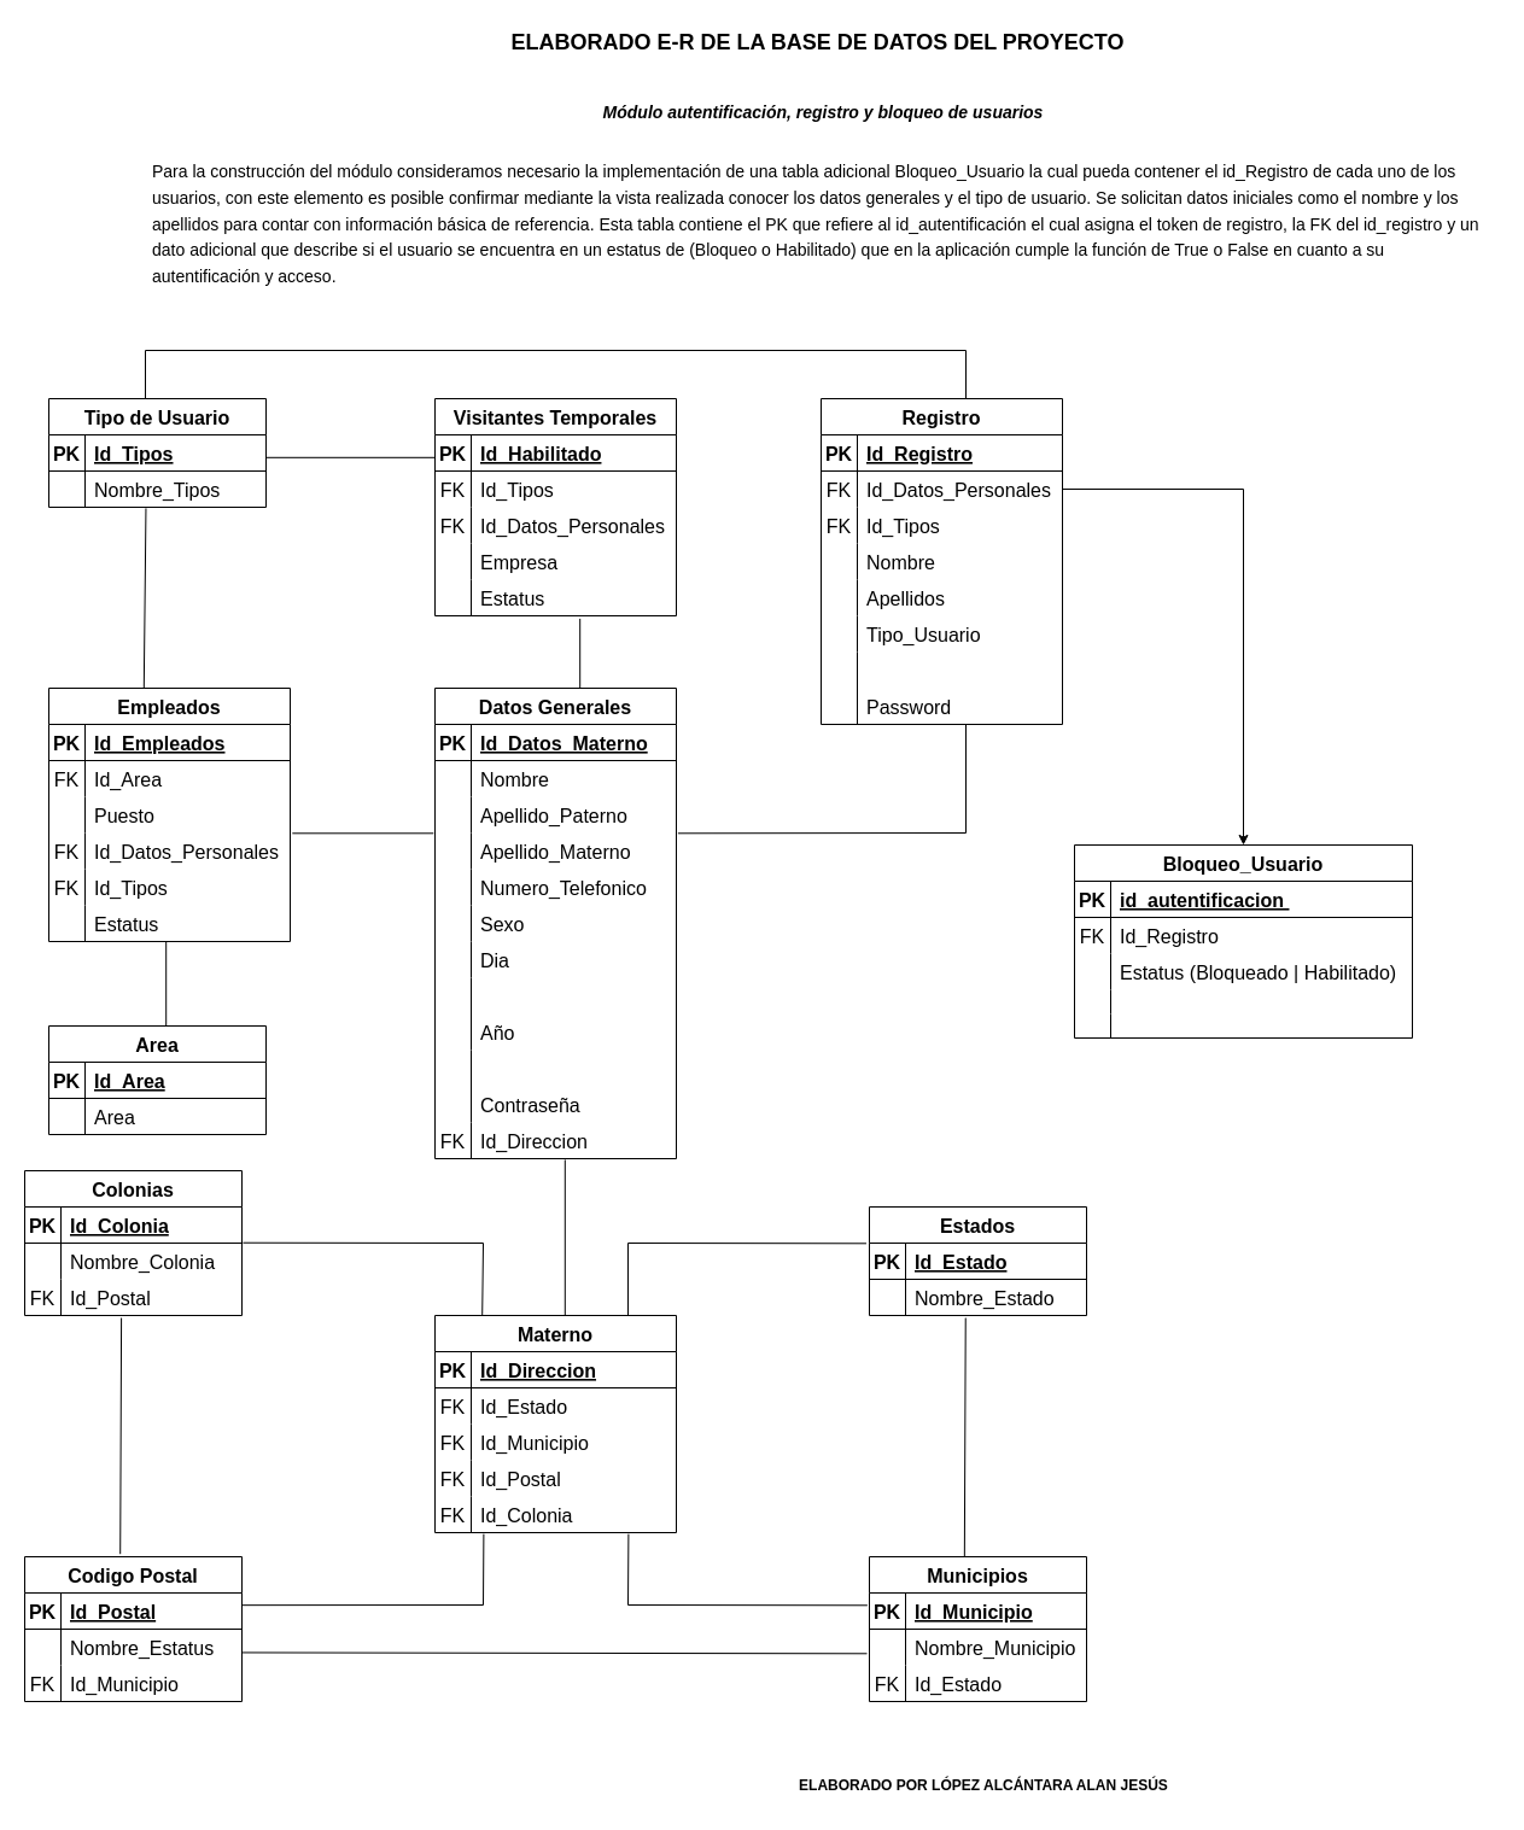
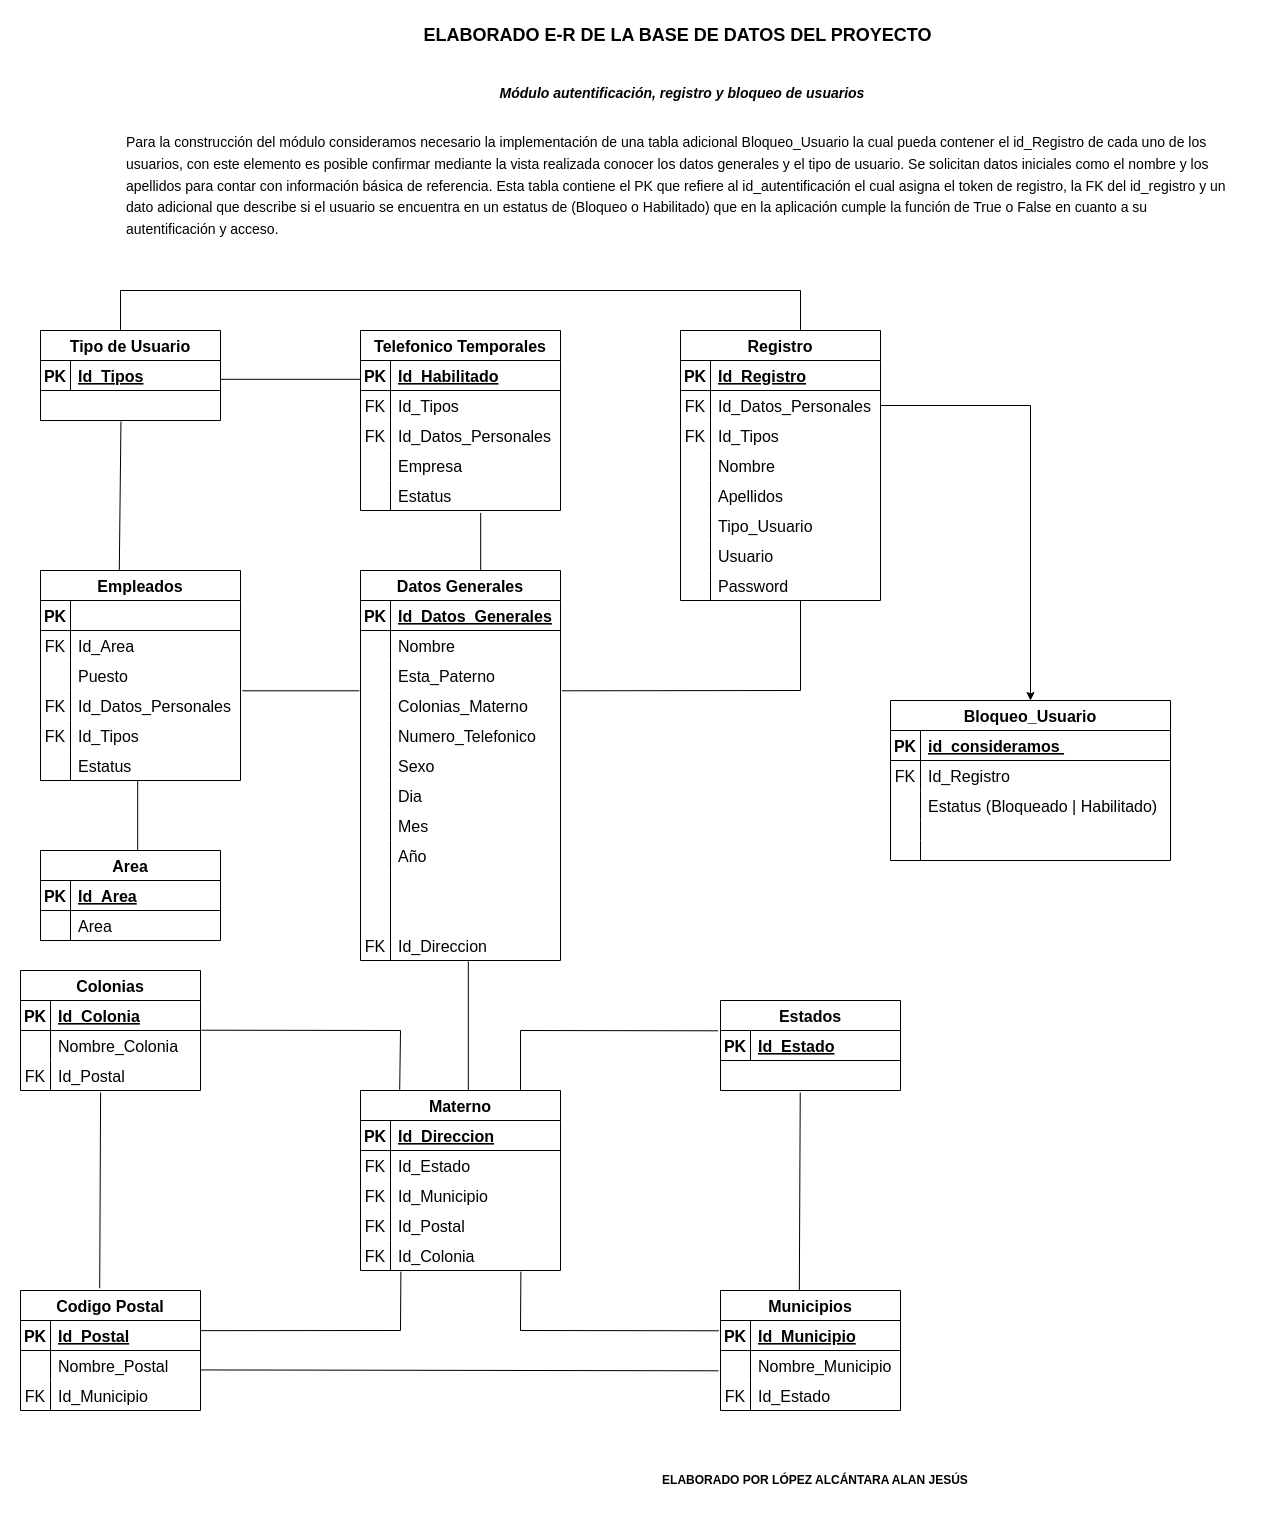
- <mxCell id="9" value="Visitantes Temporales" style="shape=table;startSize=30;container=1;collapsible=1;childLayout=tableLayout;fixedRows=1;rowLines=0;fontStyle=1;align=center;resizeLast=1;fontSize=16;" parent="1" vertex="1"><mxGeometry x="360" y="330" width="200" height="180" as="geometry" /></mxCell>
+ <mxCell id="9" value="Telefonico Temporales" style="shape=table;startSize=30;container=1;collapsible=1;childLayout=tableLayout;fixedRows=1;rowLines=0;fontStyle=1;align=center;resizeLast=1;fontSize=16;" parent="1" vertex="1"><mxGeometry x="360" y="330" width="200" height="180" as="geometry" /></mxCell>
- <mxCell id="8" value="Nombre_Tipos" style="shape=partialRectangle;connectable=0;fillColor=none;top=0;left=0;bottom=0;right=0;align=left;spacingLeft=6;overflow=hidden;fontSize=16;" parent="6" vertex="1"><mxGeometry x="30" width="150" height="30" as="geometry"><mxRectangle width="150" height="30" as="alternateBounds" /></mxGeometry></mxCell>
+ <mxCell id="46" value="Usuario" style="shape=partialRectangle;connectable=0;fillColor=none;top=0;left=0;bottom=0;right=0;align=left;spacingLeft=6;overflow=hidden;fontSize=16;" vertex="1" parent="44"><mxGeometry x="30" width="170" height="30" as="geometry"><mxRectangle width="170" height="30" as="alternateBounds" /></mxGeometry></mxCell>
- <mxCell id="53" value="Id_Empleados" style="shape=partialRectangle;connectable=0;fillColor=none;top=0;left=0;bottom=0;right=0;align=left;spacingLeft=6;fontStyle=5;overflow=hidden;fontSize=16;" parent="51" vertex="1"><mxGeometry x="30" width="170" height="30" as="geometry"><mxRectangle width="170" height="30" as="alternateBounds" /></mxGeometry></mxCell>
- <mxCell id="79" value="Id_Datos_Materno" style="shape=partialRectangle;connectable=0;fillColor=none;top=0;left=0;bottom=0;right=0;align=left;spacingLeft=6;fontStyle=5;overflow=hidden;fontSize=16;" parent="77" vertex="1"><mxGeometry x="30" width="170" height="30" as="geometry"><mxRectangle width="170" height="30" as="alternateBounds" /></mxGeometry></mxCell>
+ <mxCell id="79" value="Id_Datos_Generales" style="shape=partialRectangle;connectable=0;fillColor=none;top=0;left=0;bottom=0;right=0;align=left;spacingLeft=6;fontStyle=5;overflow=hidden;fontSize=16;" parent="77" vertex="1"><mxGeometry x="30" width="170" height="30" as="geometry"><mxRectangle width="170" height="30" as="alternateBounds" /></mxGeometry></mxCell>
- <mxCell id="85" value="Apellido_Paterno" style="shape=partialRectangle;connectable=0;fillColor=none;top=0;left=0;bottom=0;right=0;align=left;spacingLeft=6;overflow=hidden;fontSize=16;" parent="83" vertex="1"><mxGeometry x="30" width="170" height="30" as="geometry"><mxRectangle width="170" height="30" as="alternateBounds" /></mxGeometry></mxCell>
+ <mxCell id="85" value="Esta_Paterno" style="shape=partialRectangle;connectable=0;fillColor=none;top=0;left=0;bottom=0;right=0;align=left;spacingLeft=6;overflow=hidden;fontSize=16;" parent="83" vertex="1"><mxGeometry x="30" width="170" height="30" as="geometry"><mxRectangle width="170" height="30" as="alternateBounds" /></mxGeometry></mxCell>
- <mxCell id="88" value="Apellido_Materno" style="shape=partialRectangle;connectable=0;fillColor=none;top=0;left=0;bottom=0;right=0;align=left;spacingLeft=6;overflow=hidden;fontSize=16;" parent="86" vertex="1"><mxGeometry x="30" width="170" height="30" as="geometry"><mxRectangle width="170" height="30" as="alternateBounds" /></mxGeometry></mxCell>
+ <mxCell id="88" value="Colonias_Materno" style="shape=partialRectangle;connectable=0;fillColor=none;top=0;left=0;bottom=0;right=0;align=left;spacingLeft=6;overflow=hidden;fontSize=16;" parent="86" vertex="1"><mxGeometry x="30" width="170" height="30" as="geometry"><mxRectangle width="170" height="30" as="alternateBounds" /></mxGeometry></mxCell>
- <mxCell id="192" value="id_autentificacion " style="shape=partialRectangle;connectable=0;fillColor=none;top=0;left=0;bottom=0;right=0;align=left;spacingLeft=6;fontStyle=5;overflow=hidden;fontSize=16;" parent="190" vertex="1"><mxGeometry x="30" width="250" height="30" as="geometry"><mxRectangle width="250" height="30" as="alternateBounds" /></mxGeometry></mxCell>
+ <mxCell id="192" value="id_consideramos " style="shape=partialRectangle;connectable=0;fillColor=none;top=0;left=0;bottom=0;right=0;align=left;spacingLeft=6;fontStyle=5;overflow=hidden;fontSize=16;" parent="190" vertex="1"><mxGeometry x="30" width="250" height="30" as="geometry"><mxRectangle width="250" height="30" as="alternateBounds" /></mxGeometry></mxCell>
+ <mxCell id="100" value="Mes" style="shape=partialRectangle;connectable=0;fillColor=none;top=0;left=0;bottom=0;right=0;align=left;spacingLeft=6;overflow=hidden;fontSize=16;" parent="98" vertex="1"><mxGeometry x="30" width="170" height="30" as="geometry"><mxRectangle width="170" height="30" as="alternateBounds" /></mxGeometry></mxCell>
- <mxCell id="108" value="Contraseña" style="shape=partialRectangle;connectable=0;fillColor=none;top=0;left=0;bottom=0;right=0;align=left;spacingLeft=6;overflow=hidden;fontSize=16;" parent="106" vertex="1"><mxGeometry x="30" width="170" height="30" as="geometry"><mxRectangle width="170" height="30" as="alternateBounds" /></mxGeometry></mxCell>
- <mxCell id="134" value="Nombre_Estado" style="shape=partialRectangle;connectable=0;fillColor=none;top=0;left=0;bottom=0;right=0;align=left;spacingLeft=6;overflow=hidden;fontSize=16;" parent="132" vertex="1"><mxGeometry x="30" width="150" height="30" as="geometry"><mxRectangle width="150" height="30" as="alternateBounds" /></mxGeometry></mxCell>
- <mxCell id="151" value="Nombre_Estatus" style="shape=partialRectangle;connectable=0;fillColor=none;top=0;left=0;bottom=0;right=0;align=left;spacingLeft=6;overflow=hidden;fontSize=16;" parent="149" vertex="1"><mxGeometry x="30" width="150" height="30" as="geometry"><mxRectangle width="150" height="30" as="alternateBounds" /></mxGeometry></mxCell>
+ <mxCell id="151" value="Nombre_Postal" style="shape=partialRectangle;connectable=0;fillColor=none;top=0;left=0;bottom=0;right=0;align=left;spacingLeft=6;overflow=hidden;fontSize=16;" parent="149" vertex="1"><mxGeometry x="30" width="150" height="30" as="geometry"><mxRectangle width="150" height="30" as="alternateBounds" /></mxGeometry></mxCell>
